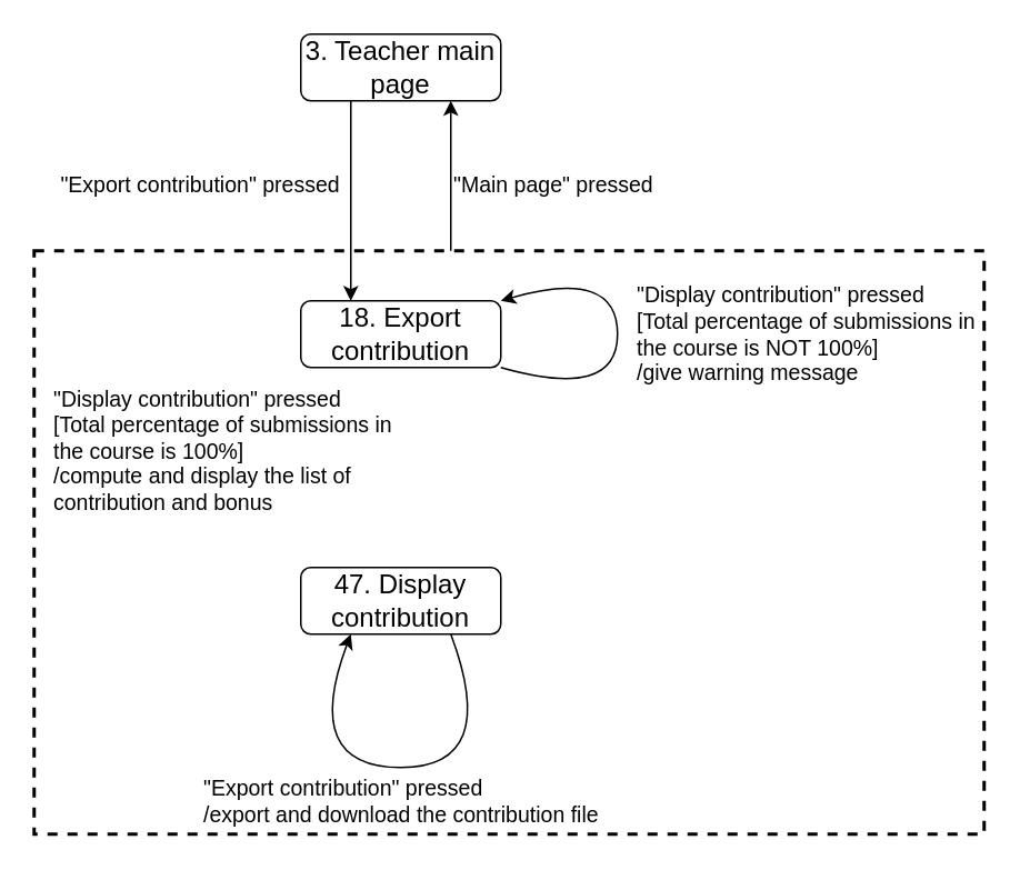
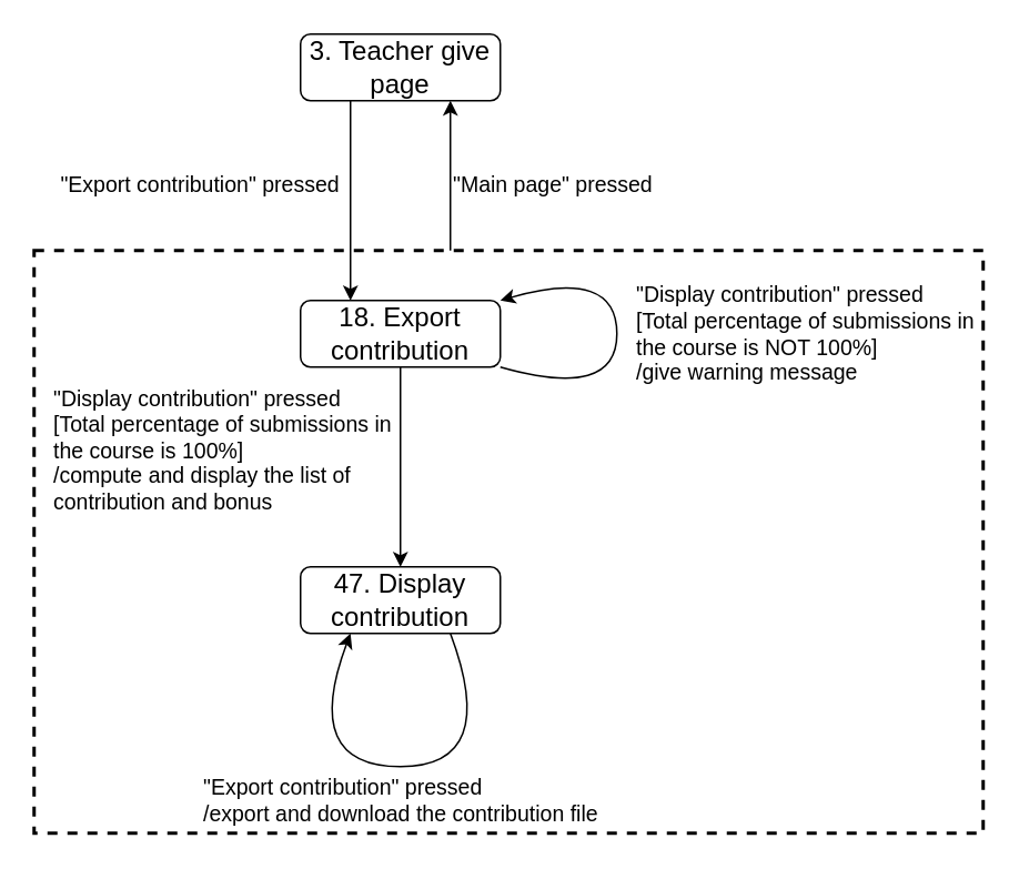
- <mxCell id="4" value="&lt;font style=&quot;font-size: 16px&quot;&gt;3. Teacher main page&lt;/font&gt;" style="rounded=1;whiteSpace=wrap;html=1;" parent="1" vertex="1"><mxGeometry x="180" y="20" width="120" height="40" as="geometry" /></mxCell>
+ <mxCell id="4" value="&lt;font style=&quot;font-size: 16px&quot;&gt;3. Teacher give page&lt;/font&gt;" style="rounded=1;whiteSpace=wrap;html=1;" parent="1" vertex="1"><mxGeometry x="180" y="20" width="120" height="40" as="geometry" /></mxCell>
+ <mxCell id="6" style="edgeStyle=orthogonalEdgeStyle;rounded=0;orthogonalLoop=1;jettySize=auto;html=1;exitX=0.5;exitY=1;exitDx=0;exitDy=0;entryX=0.5;entryY=0;entryDx=0;entryDy=0;" parent="1" source="7" target="15" edge="1"><mxGeometry relative="1" as="geometry" /></mxCell>
